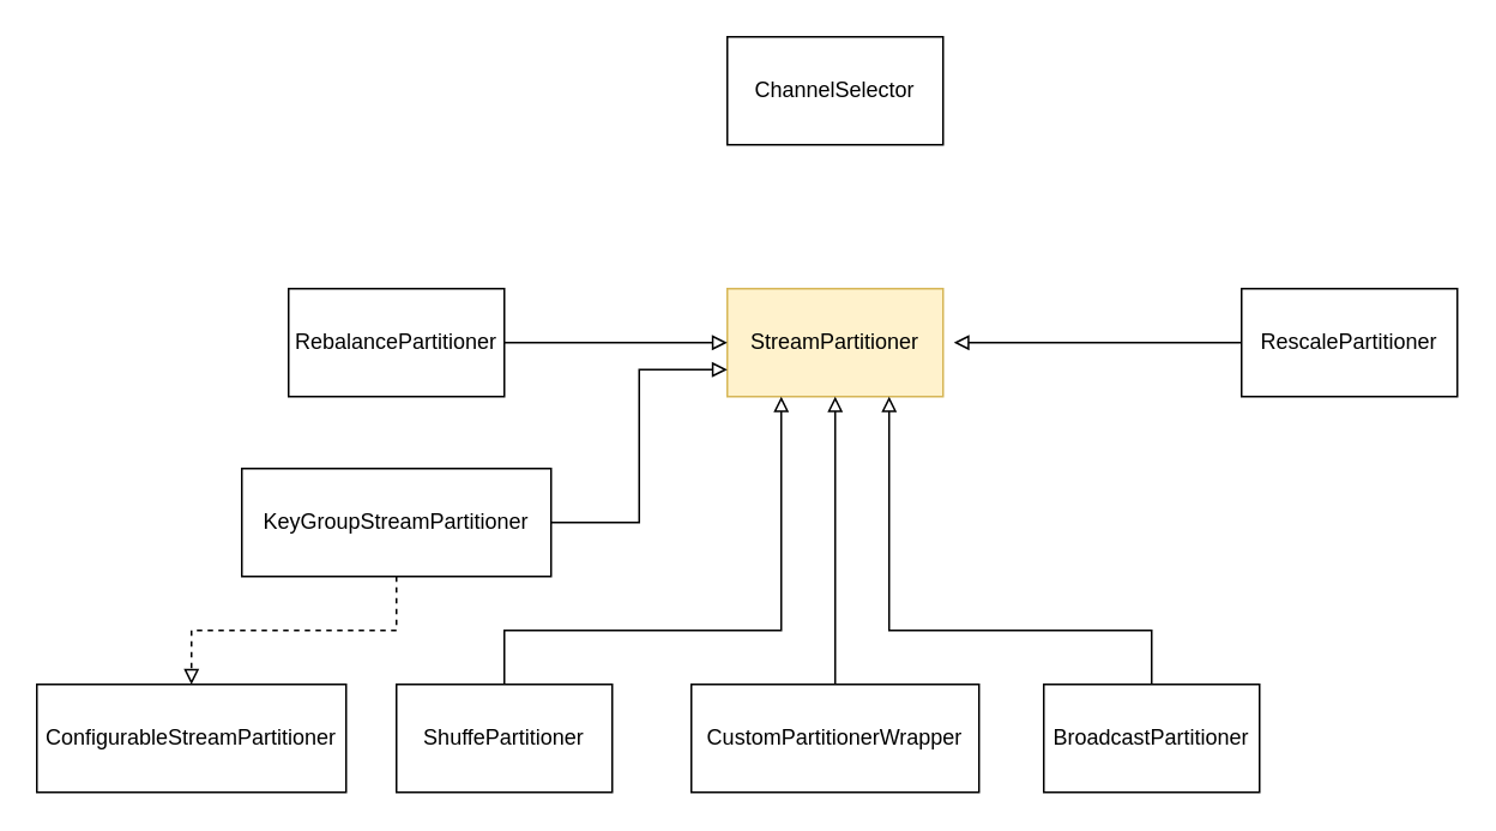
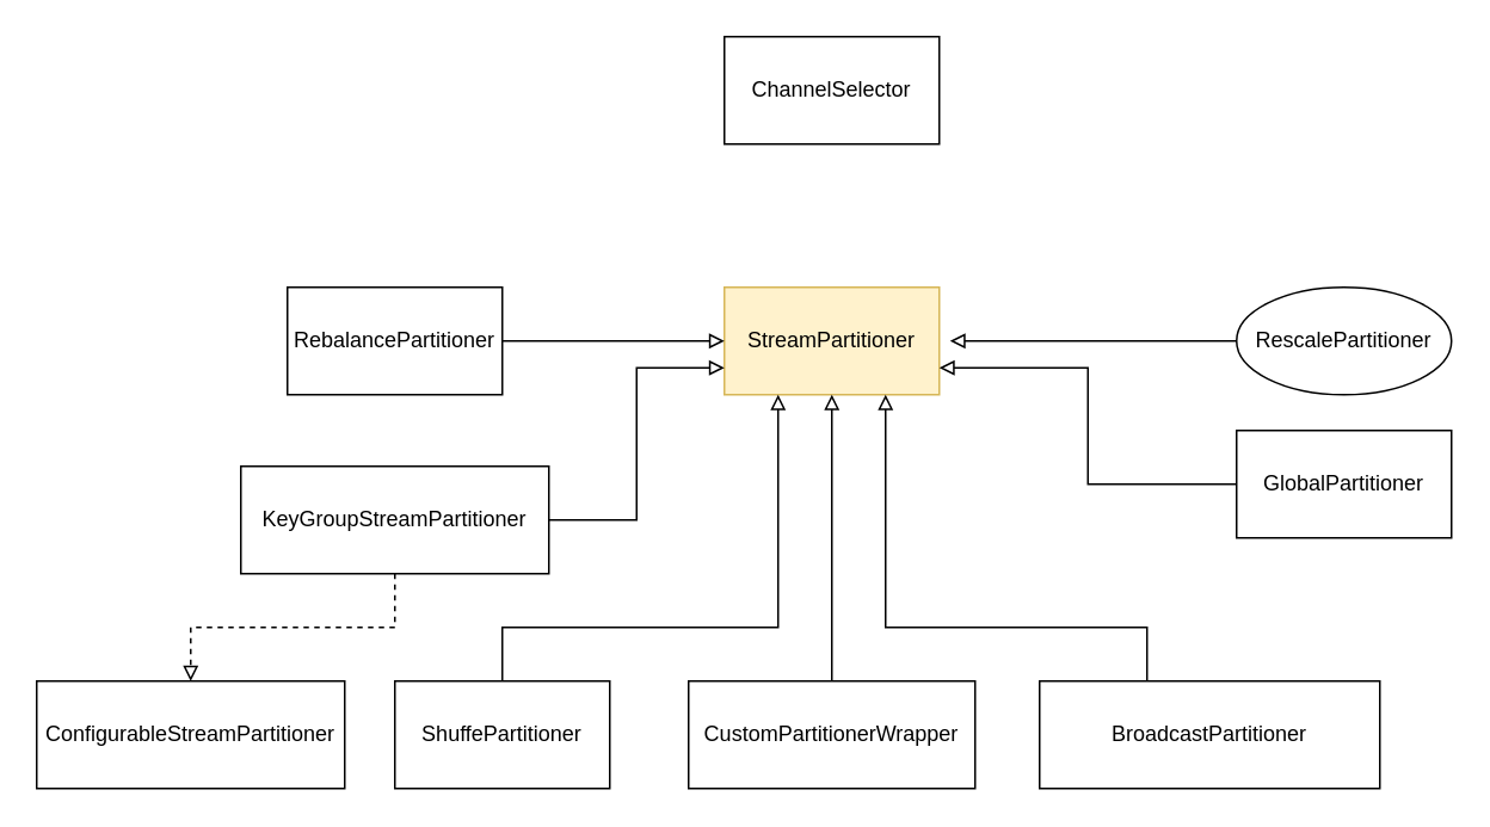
- <mxCell id="18" value="RescalePartitioner" style="rounded=0;whiteSpace=wrap;html=1;" vertex="1" parent="1"><mxGeometry x="690" y="160" width="120" height="60" as="geometry" /></mxCell>
+ <mxCell id="18" value="RescalePartitioner" style="ellipse;whiteSpace=wrap;html=1;" vertex="1" parent="1"><mxGeometry x="690" y="160" width="120" height="60" as="geometry" /></mxCell>
+ <mxCell id="15" style="edgeStyle=orthogonalEdgeStyle;rounded=0;orthogonalLoop=1;jettySize=auto;html=1;entryX=1;entryY=0.75;entryDx=0;entryDy=0;endArrow=block;endFill=0;" edge="1" parent="1" source="16" target="2"><mxGeometry relative="1" as="geometry" /></mxCell>
+ <mxCell id="16" value="GlobalPartitioner" style="rounded=0;whiteSpace=wrap;html=1;" vertex="1" parent="1"><mxGeometry x="690" y="240" width="120" height="60" as="geometry" /></mxCell>
- <mxCell id="14" value="BroadcastPartitioner" style="rounded=0;whiteSpace=wrap;html=1;" vertex="1" parent="1"><mxGeometry x="580" y="380" width="120" height="60" as="geometry" /></mxCell>
+ <mxCell id="14" value="BroadcastPartitioner" style="rounded=0;whiteSpace=wrap;html=1;" vertex="1" parent="1"><mxGeometry x="580" y="380" width="190" height="60" as="geometry" /></mxCell>
